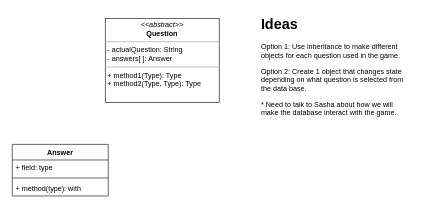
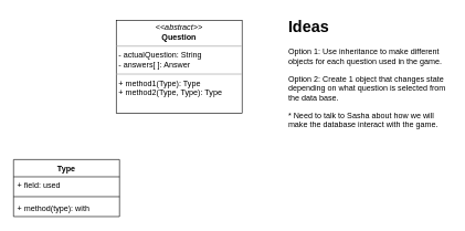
- <mxCell id="2" value="Answer" style="swimlane;fontStyle=1;align=center;verticalAlign=top;childLayout=stackLayout;horizontal=1;startSize=26;horizontalStack=0;resizeParent=1;resizeParentMax=0;resizeLast=0;collapsible=1;marginBottom=0;" parent="1" vertex="1"><mxGeometry x="20" y="240" width="160" height="86" as="geometry" /></mxCell>
+ <mxCell id="2" value="Type" style="swimlane;fontStyle=1;align=center;verticalAlign=top;childLayout=stackLayout;horizontal=1;startSize=26;horizontalStack=0;resizeParent=1;resizeParentMax=0;resizeLast=0;collapsible=1;marginBottom=0;" parent="1" vertex="1"><mxGeometry x="20" y="240" width="160" height="86" as="geometry" /></mxCell>
- <mxCell id="3" value="+ field: type" style="text;strokeColor=none;fillColor=none;align=left;verticalAlign=top;spacingLeft=4;spacingRight=4;overflow=hidden;rotatable=0;points=[[0,0.5],[1,0.5]];portConstraint=eastwest;" parent="2" vertex="1"><mxGeometry y="26" width="160" height="26" as="geometry" /></mxCell>
+ <mxCell id="3" value="+ field: used" style="text;strokeColor=none;fillColor=none;align=left;verticalAlign=top;spacingLeft=4;spacingRight=4;overflow=hidden;rotatable=0;points=[[0,0.5],[1,0.5]];portConstraint=eastwest;" parent="2" vertex="1"><mxGeometry y="26" width="160" height="26" as="geometry" /></mxCell>
